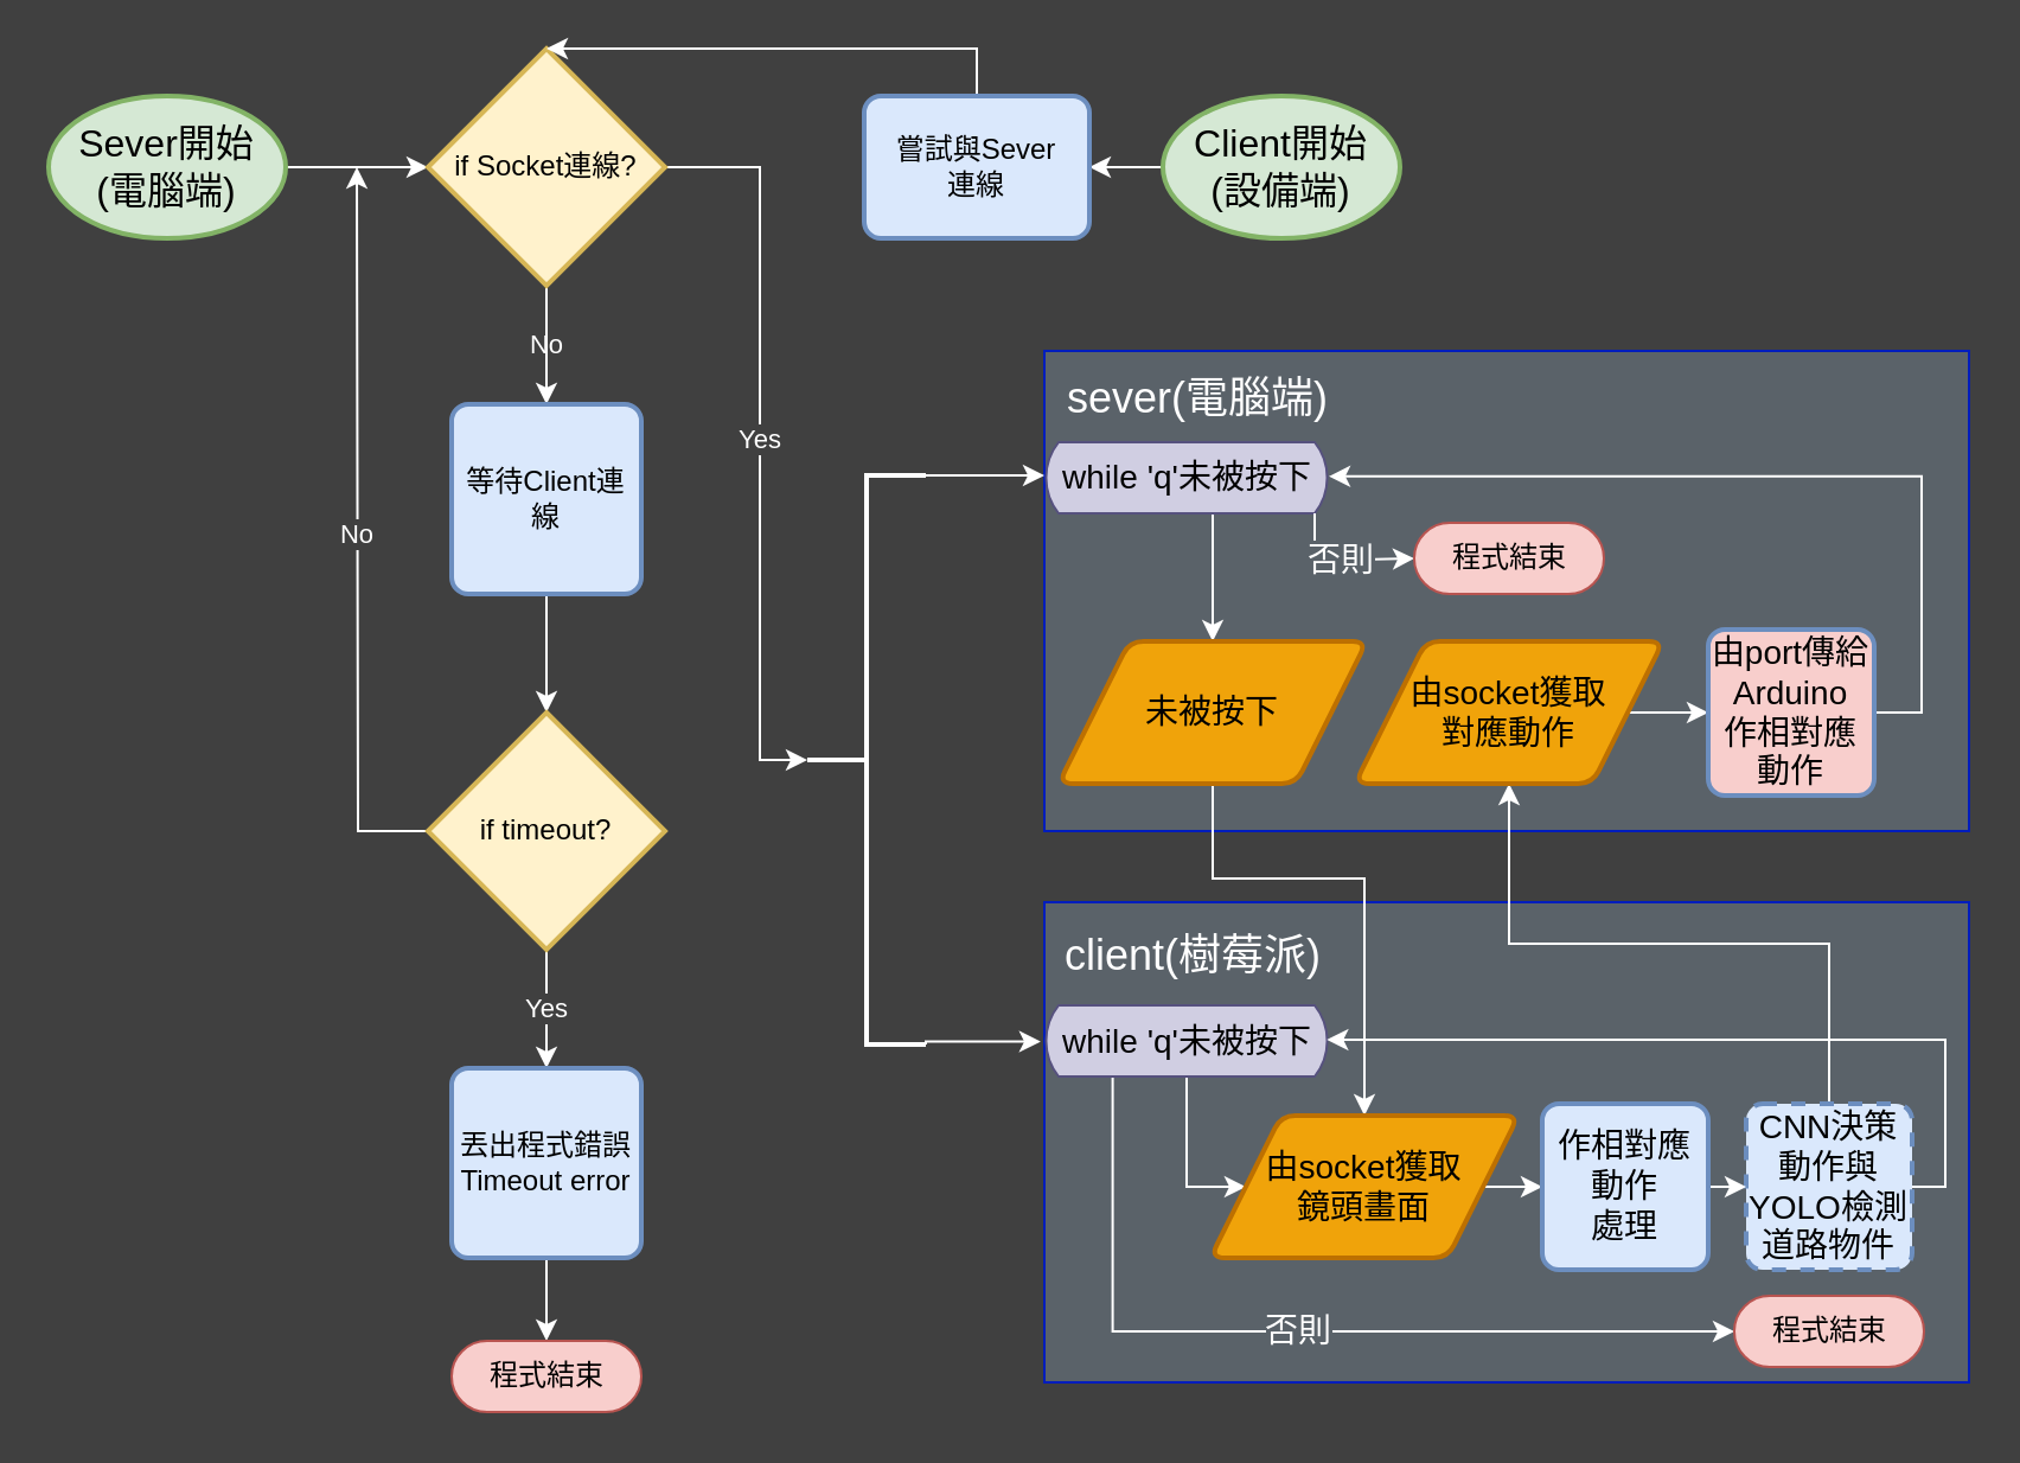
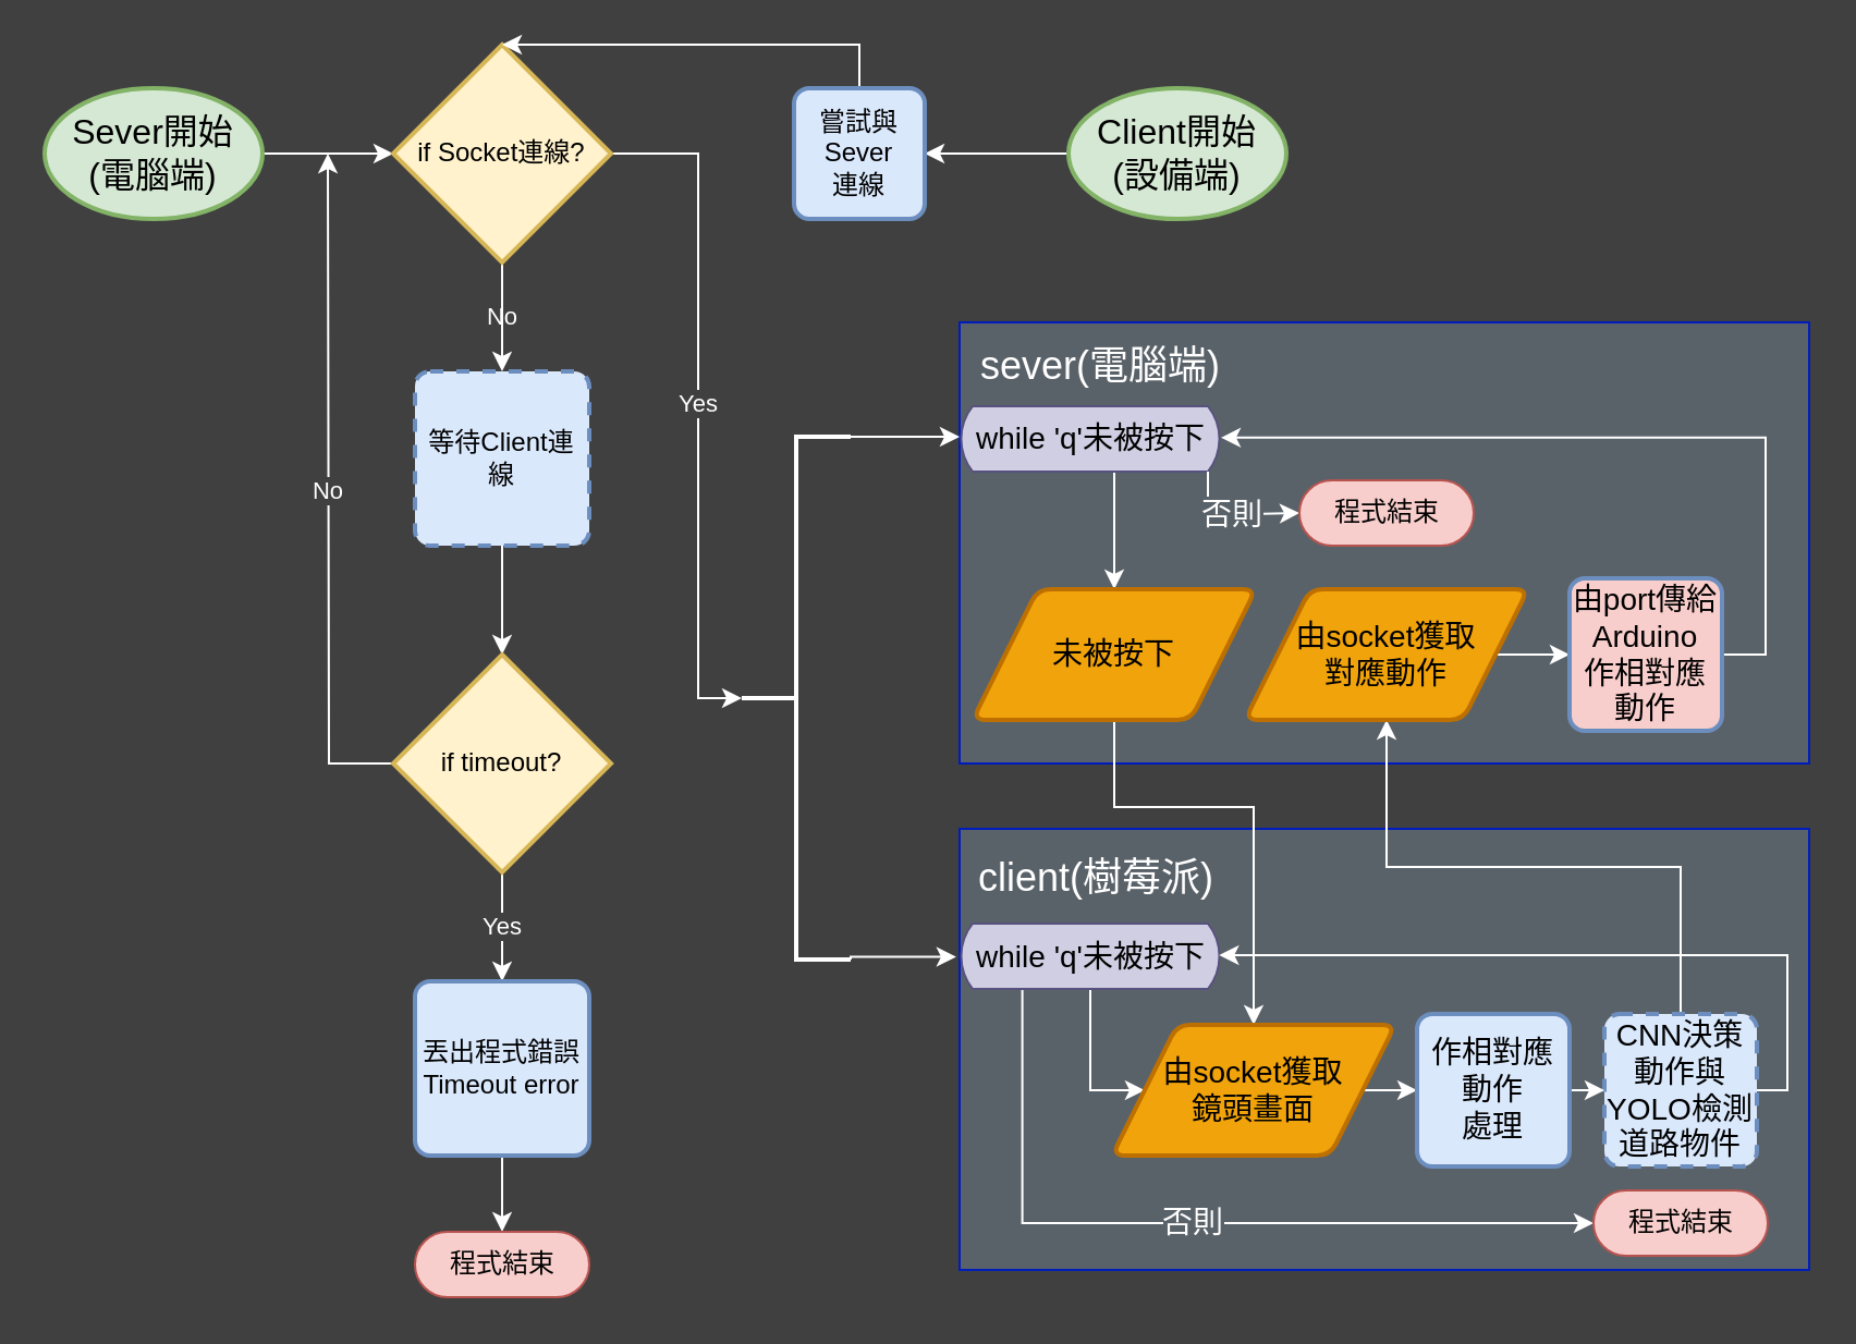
- <mxCell id="20" value="嘗試與Sever&lt;br&gt;連線" style="rounded=1;whiteSpace=wrap;html=1;absoluteArcSize=1;arcSize=14;strokeWidth=2;fillColor=#dae8fc;strokeColor=#6c8ebf;" parent="1" vertex="1"><mxGeometry x="364" y="40" width="95" height="60" as="geometry" /></mxCell>
+ <mxCell id="20" value="嘗試與Sever&lt;br&gt;連線" style="rounded=1;whiteSpace=wrap;html=1;absoluteArcSize=1;arcSize=14;strokeWidth=2;fillColor=#dae8fc;strokeColor=#6c8ebf;" parent="1" vertex="1"><mxGeometry x="364" y="40" width="60" height="60" as="geometry" /></mxCell>
- <mxCell id="12" value="等待Client連線" style="rounded=1;whiteSpace=wrap;html=1;absoluteArcSize=1;arcSize=14;strokeWidth=2;fillColor=#dae8fc;strokeColor=#6c8ebf;" parent="1" vertex="1"><mxGeometry x="190" y="170" width="80" height="80" as="geometry" /></mxCell>
+ <mxCell id="12" value="等待Client連線" style="rounded=1;whiteSpace=wrap;html=1;absoluteArcSize=1;arcSize=14;strokeWidth=2;fillColor=#dae8fc;strokeColor=#6c8ebf;dashed=1;" parent="1" vertex="1"><mxGeometry x="190" y="170" width="80" height="80" as="geometry" /></mxCell>
